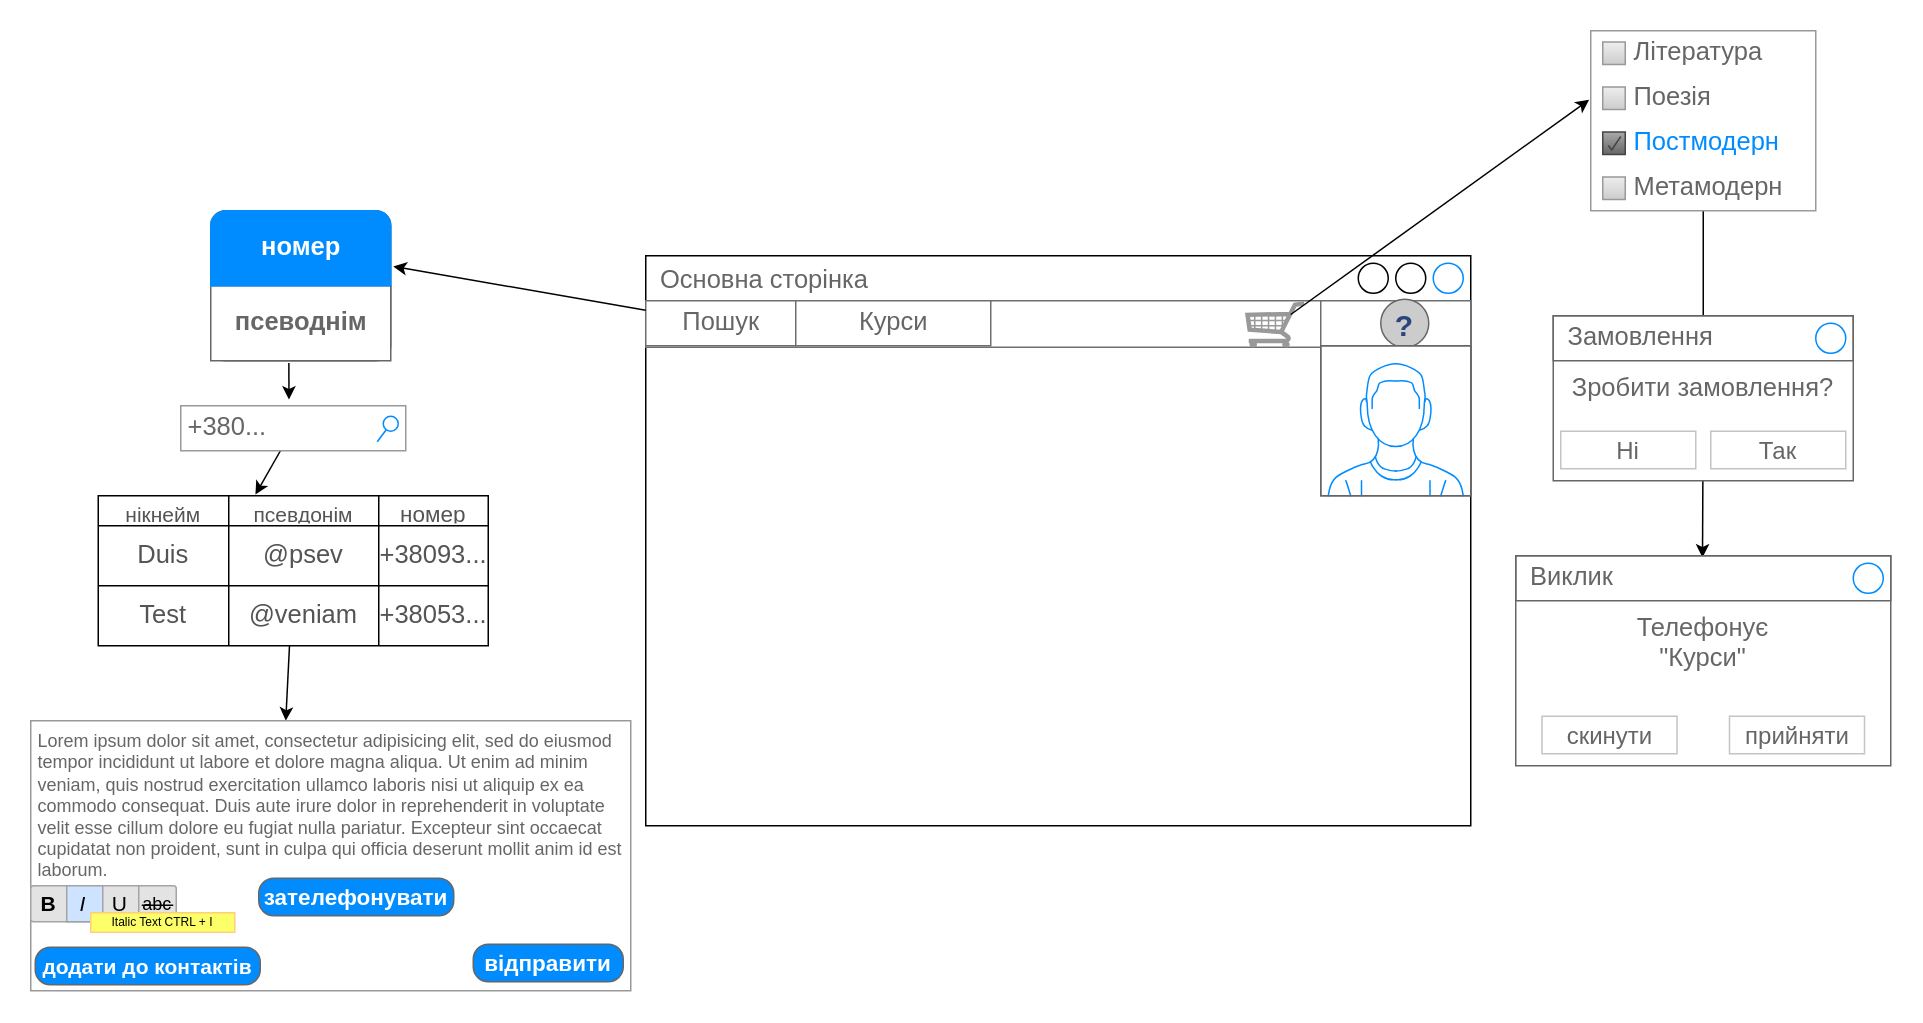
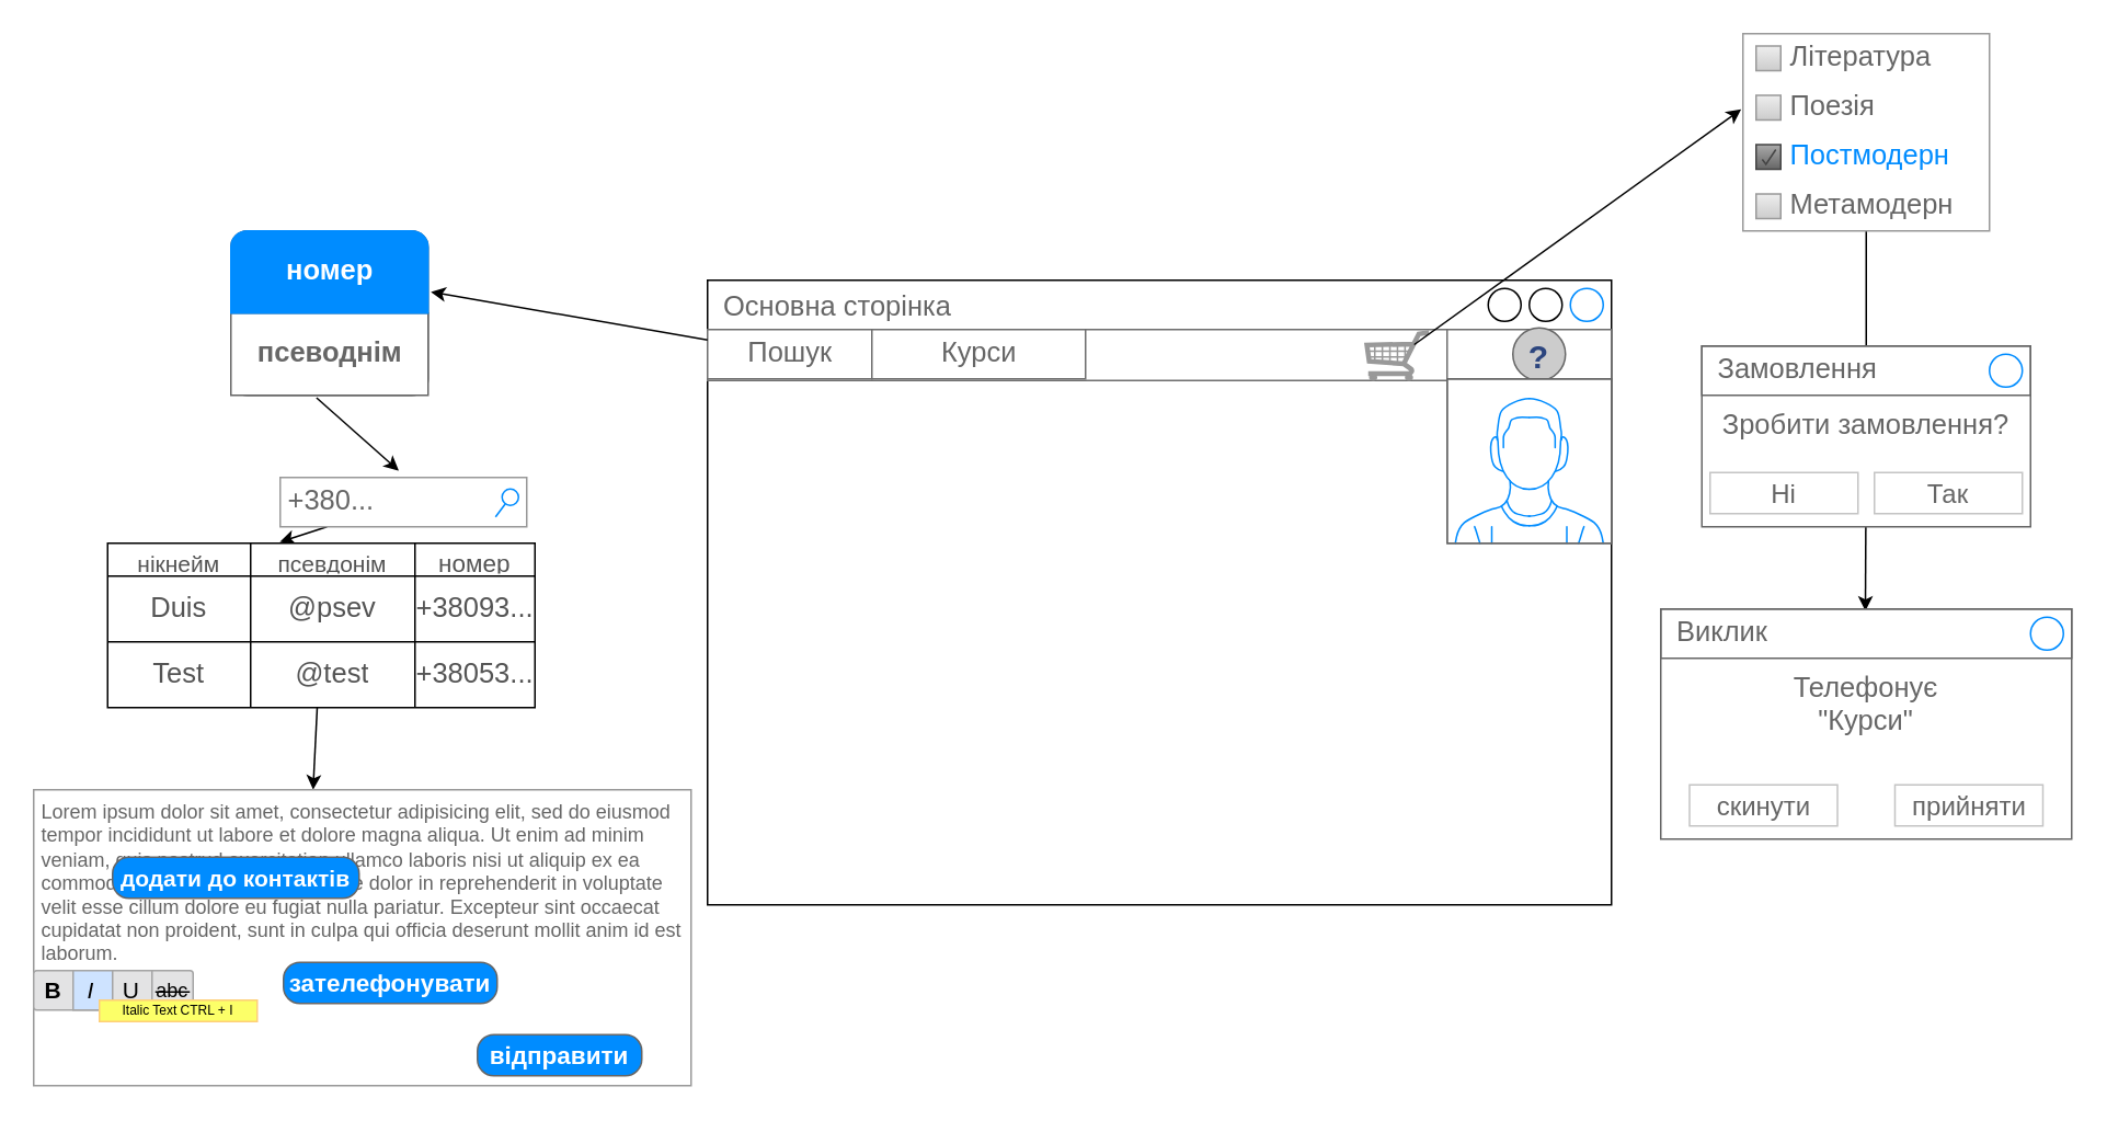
- <mxCell id="13" value="+380..." style="strokeWidth=1;shadow=0;dashed=0;align=center;html=1;shape=mxgraph.mockup.forms.searchBox;strokeColor=#999999;mainText=;strokeColor2=#008cff;fontColor=#666666;fontSize=17;align=left;spacingLeft=3;" vertex="1" parent="1"><mxGeometry x="120" y="270" width="150" height="30" as="geometry" /></mxCell>
+ <mxCell id="13" value="+380..." style="strokeWidth=1;shadow=0;dashed=0;align=center;html=1;shape=mxgraph.mockup.forms.searchBox;strokeColor=#999999;mainText=;strokeColor2=#008cff;fontColor=#666666;fontSize=17;align=left;spacingLeft=3;" vertex="1" parent="1"><mxGeometry x="170" y="290" width="150" height="30" as="geometry" /></mxCell>
- <mxCell id="27" value="@veniam" style="shape=partialRectangle;html=1;whiteSpace=wrap;connectable=0;fillColor=none;top=0;left=0;bottom=0;right=0;overflow=hidden;strokeColor=#FF99CC;fontSize=17;fontColor=#545454;" vertex="1" parent="25"><mxGeometry x="87" width="100" height="40" as="geometry"><mxRectangle width="100" height="40" as="alternateBounds" /></mxGeometry></mxCell>
+ <mxCell id="27" value="@test" style="shape=partialRectangle;html=1;whiteSpace=wrap;connectable=0;fillColor=none;top=0;left=0;bottom=0;right=0;overflow=hidden;strokeColor=#FF99CC;fontSize=17;fontColor=#545454;" vertex="1" parent="25"><mxGeometry x="87" width="100" height="40" as="geometry"><mxRectangle width="100" height="40" as="alternateBounds" /></mxGeometry></mxCell>
- <mxCell id="30" value="&lt;font style=&quot;font-size: 15px;&quot;&gt;відправити&lt;/font&gt;" style="strokeWidth=1;shadow=0;dashed=0;align=center;html=1;shape=mxgraph.mockup.buttons.button;strokeColor=#666666;fontColor=#ffffff;mainText=;buttonStyle=round;fontSize=17;fontStyle=1;fillColor=#008cff;whiteSpace=wrap;" vertex="1" parent="1"><mxGeometry x="315" y="629" width="100" height="25" as="geometry" /></mxCell>
+ <mxCell id="30" value="&lt;font style=&quot;font-size: 15px;&quot;&gt;відправити&lt;/font&gt;" style="strokeWidth=1;shadow=0;dashed=0;align=center;html=1;shape=mxgraph.mockup.buttons.button;strokeColor=#666666;fontColor=#ffffff;mainText=;buttonStyle=round;fontSize=17;fontStyle=1;fillColor=#008cff;whiteSpace=wrap;" vertex="1" parent="1"><mxGeometry x="290" y="629" width="100" height="25" as="geometry" /></mxCell>
- <mxCell id="31" value="&lt;font style=&quot;font-size: 14px;&quot;&gt;додати до контактів&lt;/font&gt;" style="strokeWidth=1;shadow=0;dashed=0;align=center;html=1;shape=mxgraph.mockup.buttons.button;strokeColor=#666666;fontColor=#ffffff;mainText=;buttonStyle=round;fontSize=17;fontStyle=1;fillColor=#008cff;whiteSpace=wrap;" vertex="1" parent="1"><mxGeometry x="23" y="631" width="150" height="25" as="geometry" /></mxCell>
+ <mxCell id="31" value="&lt;font style=&quot;font-size: 14px;&quot;&gt;додати до контактів&lt;/font&gt;" style="strokeWidth=1;shadow=0;dashed=0;align=center;html=1;shape=mxgraph.mockup.buttons.button;strokeColor=#666666;fontColor=#ffffff;mainText=;buttonStyle=round;fontSize=17;fontStyle=1;fillColor=#008cff;whiteSpace=wrap;" vertex="1" parent="1"><mxGeometry x="68" y="521" width="150" height="25" as="geometry" /></mxCell>
